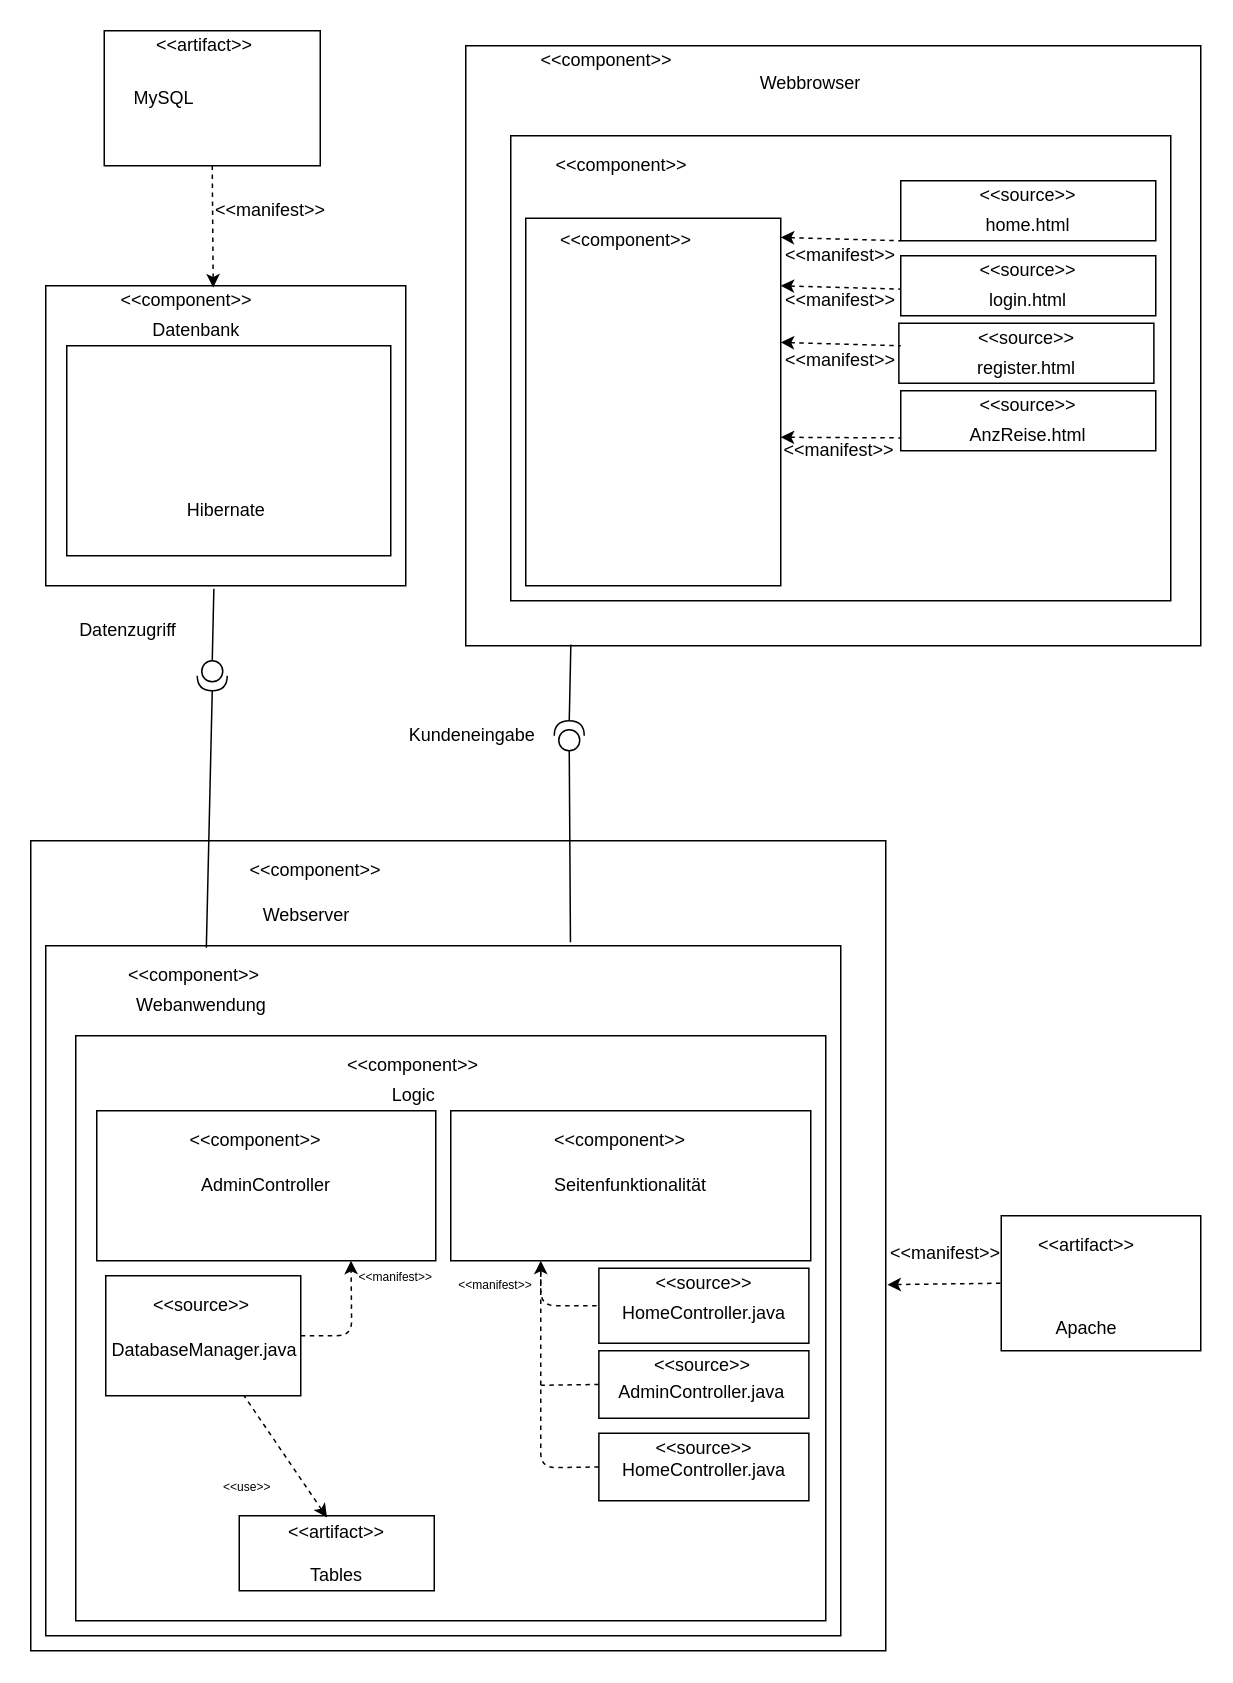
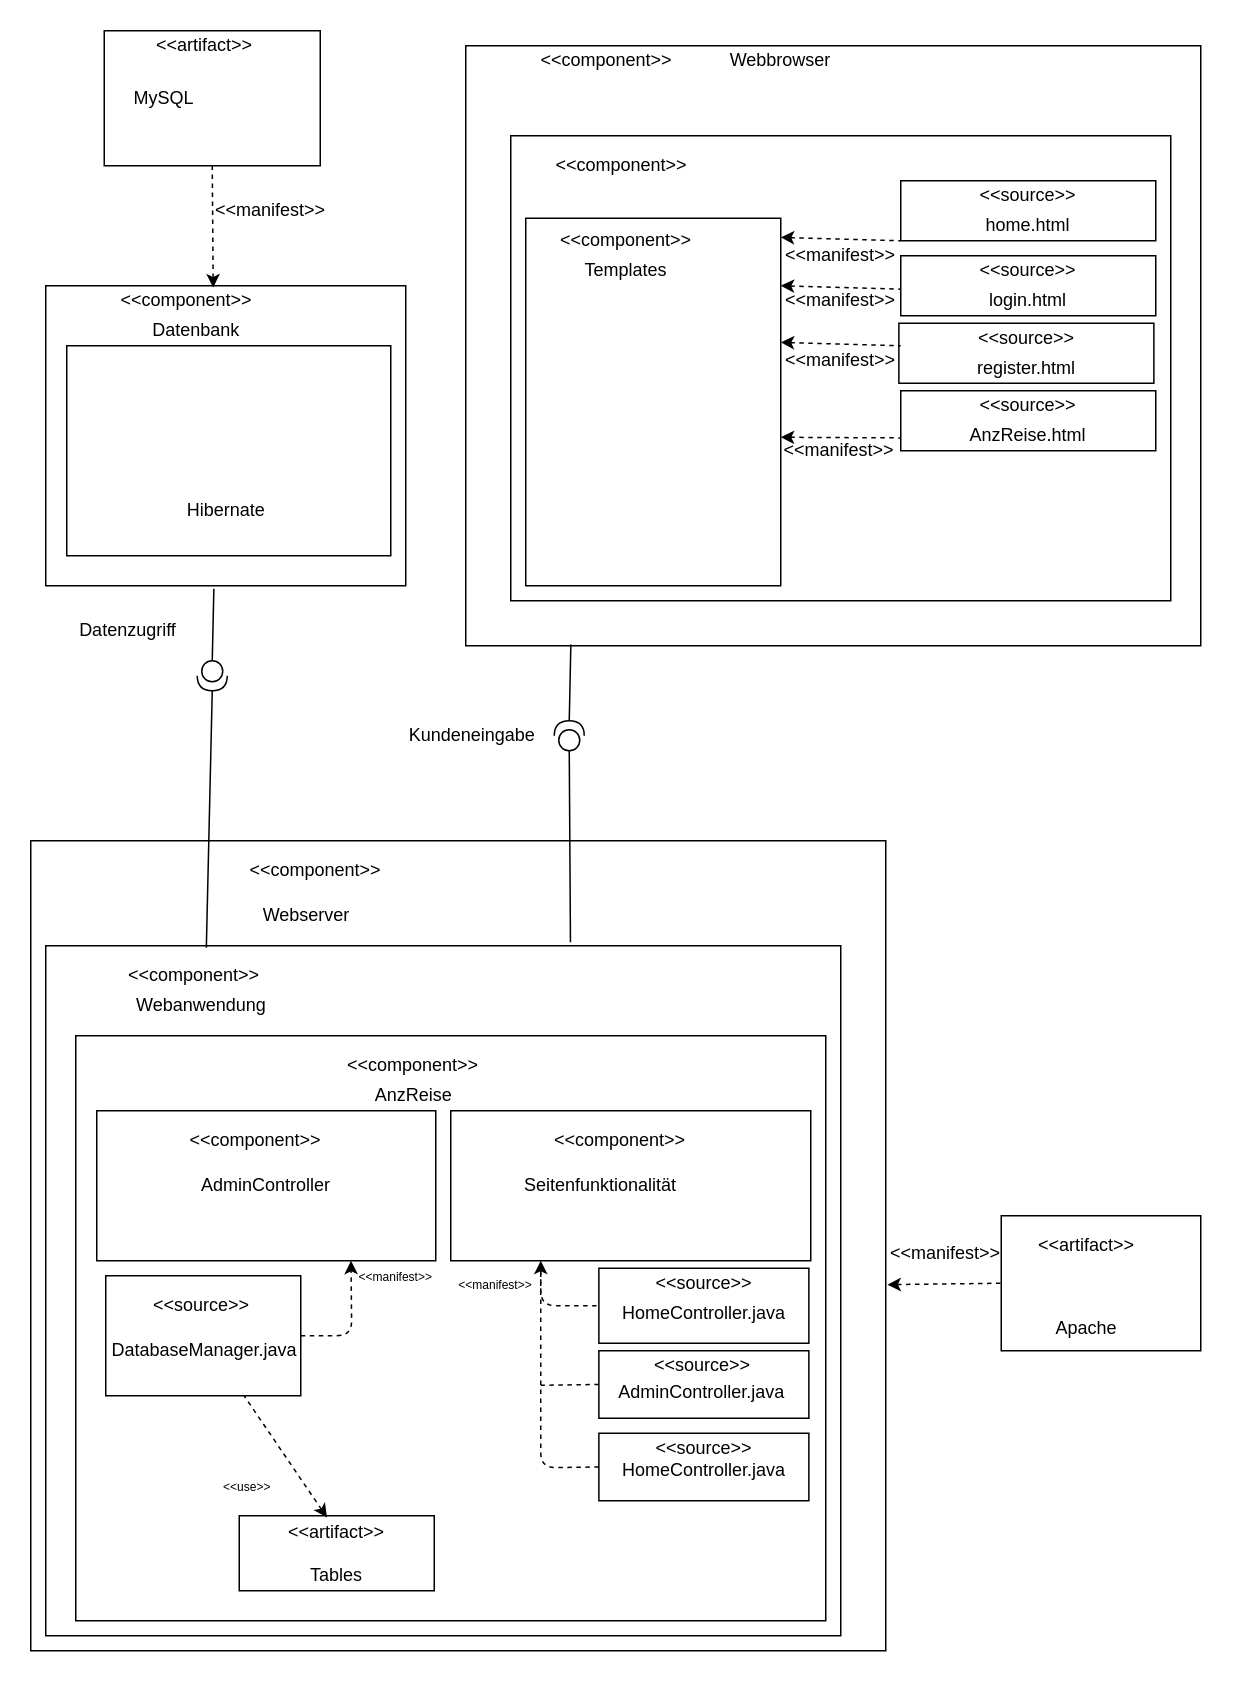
- <mxCell id="26" value="Webbrowser" style="text;html=1;strokeColor=none;fillColor=none;align=center;verticalAlign=middle;whiteSpace=wrap;rounded=0;" parent="1" vertex="1"><mxGeometry x="500" y="45" width="80" height="20" as="geometry" /></mxCell>
+ <mxCell id="26" value="Webbrowser" style="text;html=1;strokeColor=none;fillColor=none;align=center;verticalAlign=middle;whiteSpace=wrap;rounded=0;" parent="1" vertex="1"><mxGeometry x="480" y="30" width="80" height="20" as="geometry" /></mxCell>
+ <mxCell id="37" value="Templates" style="text;html=1;strokeColor=none;fillColor=none;align=center;verticalAlign=middle;whiteSpace=wrap;rounded=0;" parent="1" vertex="1"><mxGeometry x="372" y="170" width="90" height="20" as="geometry" /></mxCell>
- <mxCell id="29" value="Logic" style="text;html=1;strokeColor=none;fillColor=none;align=center;verticalAlign=middle;whiteSpace=wrap;rounded=0;" parent="1" vertex="1"><mxGeometry x="227.5" y="720" width="95" height="20" as="geometry" /></mxCell>
+ <mxCell id="29" value="AnzReise" style="text;html=1;strokeColor=none;fillColor=none;align=center;verticalAlign=middle;whiteSpace=wrap;rounded=0;" parent="1" vertex="1"><mxGeometry x="227.5" y="720" width="95" height="20" as="geometry" /></mxCell>
- <mxCell id="32" value="Seitenfunktionalität" style="text;html=1;strokeColor=none;fillColor=none;align=center;verticalAlign=middle;whiteSpace=wrap;rounded=0;" parent="1" vertex="1"><mxGeometry x="360" y="780" width="120" height="20" as="geometry" /></mxCell>
+ <mxCell id="32" value="Seitenfunktionalität" style="text;html=1;strokeColor=none;fillColor=none;align=center;verticalAlign=middle;whiteSpace=wrap;rounded=0;" parent="1" vertex="1"><mxGeometry x="340" y="780" width="120" height="20" as="geometry" /></mxCell>
